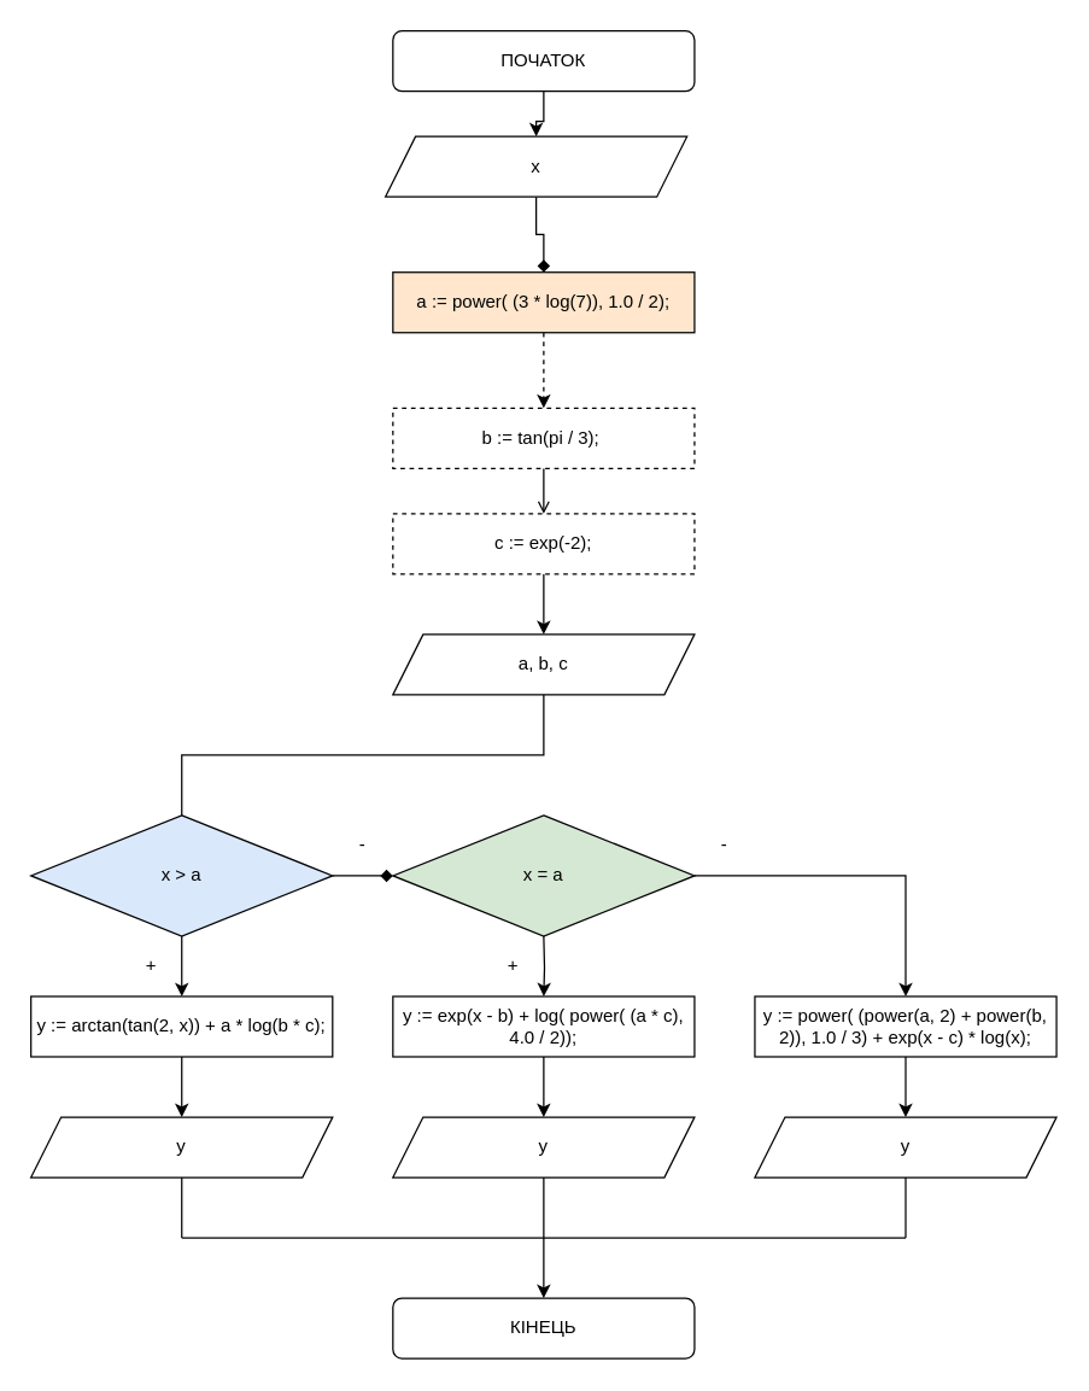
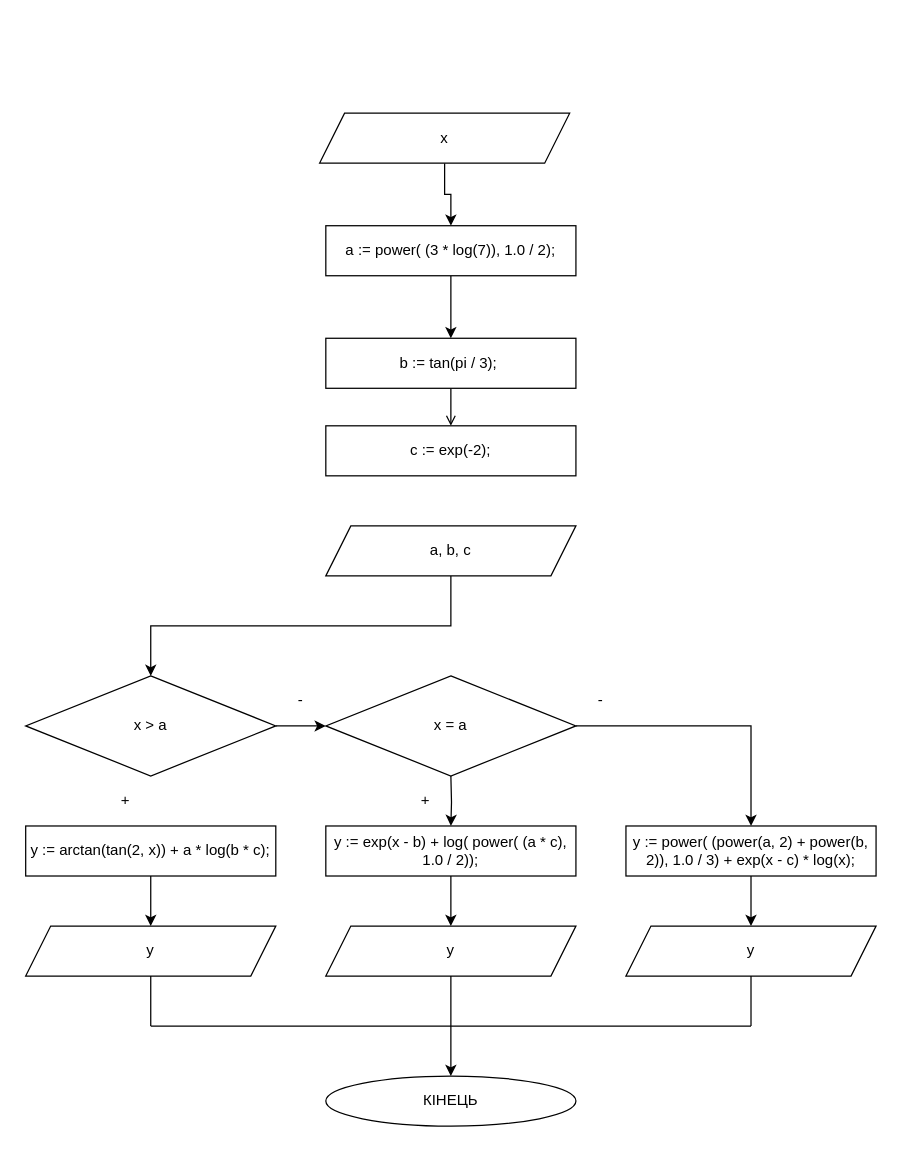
- <mxCell id="3" value="ПОЧАТОК" style="rounded=1;whiteSpace=wrap;html=1;" parent="1" vertex="1"><mxGeometry x="260" y="20" width="200" height="40" as="geometry" /></mxCell>
- <mxCell id="2" value="" style="edgeStyle=orthogonalEdgeStyle;rounded=0;orthogonalLoop=1;jettySize=auto;html=1;" parent="1" source="3" target="6" edge="1"><mxGeometry relative="1" as="geometry" /></mxCell>
- <mxCell id="5" value="" style="edgeStyle=orthogonalEdgeStyle;rounded=0;orthogonalLoop=1;jettySize=auto;html=1;endArrow=diamond;" parent="1" source="6" target="8" edge="1"><mxGeometry relative="1" as="geometry" /></mxCell>
+ <mxCell id="5" value="" style="edgeStyle=orthogonalEdgeStyle;rounded=0;orthogonalLoop=1;jettySize=auto;html=1;" parent="1" source="6" target="8" edge="1"><mxGeometry relative="1" as="geometry" /></mxCell>
- <mxCell id="8" value="&lt;div&gt;a := power( (3 * log(7)), 1.0 / 2);&lt;/div&gt;" style="rounded=0;whiteSpace=wrap;html=1;fillColor=#ffe6cc;" parent="1" vertex="1"><mxGeometry x="260" y="180" width="200" height="40" as="geometry" /></mxCell>
+ <mxCell id="8" value="&lt;div&gt;a := power( (3 * log(7)), 1.0 / 2);&lt;/div&gt;" style="rounded=0;whiteSpace=wrap;html=1;" parent="1" vertex="1"><mxGeometry x="260" y="180" width="200" height="40" as="geometry" /></mxCell>
- <mxCell id="7" value="" style="edgeStyle=orthogonalEdgeStyle;rounded=0;orthogonalLoop=1;jettySize=auto;html=1;dashed=1;" parent="1" source="8" target="10" edge="1"><mxGeometry relative="1" as="geometry" /></mxCell>
+ <mxCell id="7" value="" style="edgeStyle=orthogonalEdgeStyle;rounded=0;orthogonalLoop=1;jettySize=auto;html=1;" parent="1" source="8" target="10" edge="1"><mxGeometry relative="1" as="geometry" /></mxCell>
- <mxCell id="10" value="&lt;div&gt;b := tan(pi / 3);&amp;nbsp;&lt;/div&gt;" style="rounded=0;whiteSpace=wrap;html=1;dashed=1;" parent="1" vertex="1"><mxGeometry x="260" y="270" width="200" height="40" as="geometry" /></mxCell>
+ <mxCell id="10" value="&lt;div&gt;b := tan(pi / 3);&amp;nbsp;&lt;/div&gt;" style="rounded=0;whiteSpace=wrap;html=1;" parent="1" vertex="1"><mxGeometry x="260" y="270" width="200" height="40" as="geometry" /></mxCell>
- <mxCell id="12" value="c := exp(-2);" style="rounded=0;whiteSpace=wrap;html=1;dashed=1;" parent="1" vertex="1"><mxGeometry x="260" y="340" width="200" height="40" as="geometry" /></mxCell>
+ <mxCell id="12" value="c := exp(-2);" style="rounded=0;whiteSpace=wrap;html=1;" parent="1" vertex="1"><mxGeometry x="260" y="340" width="200" height="40" as="geometry" /></mxCell>
- <mxCell id="11" value="" style="edgeStyle=orthogonalEdgeStyle;rounded=0;orthogonalLoop=1;jettySize=auto;html=1;" parent="1" source="12" target="14" edge="1"><mxGeometry relative="1" as="geometry" /></mxCell>
- <mxCell id="13" value="" style="edgeStyle=orthogonalEdgeStyle;rounded=0;orthogonalLoop=1;jettySize=auto;html=1;entryX=0.5;entryY=0;entryDx=0;entryDy=0;endArrow=none;" parent="1" source="14" target="17" edge="1"><mxGeometry relative="1" as="geometry"><Array as="points"><mxPoint x="360" y="500" /><mxPoint x="120" y="500" /></Array></mxGeometry></mxCell>
+ <mxCell id="13" value="" style="edgeStyle=orthogonalEdgeStyle;rounded=0;orthogonalLoop=1;jettySize=auto;html=1;entryX=0.5;entryY=0;entryDx=0;entryDy=0;" parent="1" source="14" target="17" edge="1"><mxGeometry relative="1" as="geometry"><Array as="points"><mxPoint x="360" y="500" /><mxPoint x="120" y="500" /></Array></mxGeometry></mxCell>
- <mxCell id="17" value="x &amp;gt; a" style="rhombus;whiteSpace=wrap;html=1;fillColor=#dae8fc;" parent="1" vertex="1"><mxGeometry x="20" y="540" width="200" height="80" as="geometry" /></mxCell>
+ <mxCell id="17" value="x &amp;gt; a" style="rhombus;whiteSpace=wrap;html=1;" parent="1" vertex="1"><mxGeometry x="20" y="540" width="200" height="80" as="geometry" /></mxCell>
- <mxCell id="15" value="" style="edgeStyle=orthogonalEdgeStyle;rounded=0;orthogonalLoop=1;jettySize=auto;html=1;endArrow=diamond;" parent="1" source="17" target="19" edge="1"><mxGeometry relative="1" as="geometry" /></mxCell>
+ <mxCell id="15" value="" style="edgeStyle=orthogonalEdgeStyle;rounded=0;orthogonalLoop=1;jettySize=auto;html=1;" parent="1" source="17" target="19" edge="1"><mxGeometry relative="1" as="geometry" /></mxCell>
- <mxCell id="19" value="x = a" style="rhombus;whiteSpace=wrap;html=1;fillColor=#d5e8d4;" parent="1" vertex="1"><mxGeometry x="260" y="540" width="200" height="80" as="geometry" /></mxCell>
+ <mxCell id="19" value="x = a" style="rhombus;whiteSpace=wrap;html=1;" parent="1" vertex="1"><mxGeometry x="260" y="540" width="200" height="80" as="geometry" /></mxCell>
- <mxCell id="16" value="" style="edgeStyle=orthogonalEdgeStyle;rounded=0;orthogonalLoop=1;jettySize=auto;html=1;" parent="1" source="17" target="21" edge="1"><mxGeometry relative="1" as="geometry" /></mxCell>
- <mxCell id="25" value="y := exp(x - b) + log( power( (a * c), 4.0 / 2));" style="rounded=0;whiteSpace=wrap;html=1;" parent="1" vertex="1"><mxGeometry x="260" y="660" width="200" height="40" as="geometry" /></mxCell>
+ <mxCell id="25" value="y := exp(x - b) + log( power( (a * c), 1.0 / 2));" style="rounded=0;whiteSpace=wrap;html=1;" parent="1" vertex="1"><mxGeometry x="260" y="660" width="200" height="40" as="geometry" /></mxCell>
- <mxCell id="4" value="КІНЕЦЬ" style="rounded=1;whiteSpace=wrap;html=1;" parent="1" vertex="1"><mxGeometry x="260" y="860" width="200" height="40" as="geometry" /></mxCell>
+ <mxCell id="4" value="КІНЕЦЬ" style="ellipse;whiteSpace=wrap;html=1;" parent="1" vertex="1"><mxGeometry x="260" y="860" width="200" height="40" as="geometry" /></mxCell>
